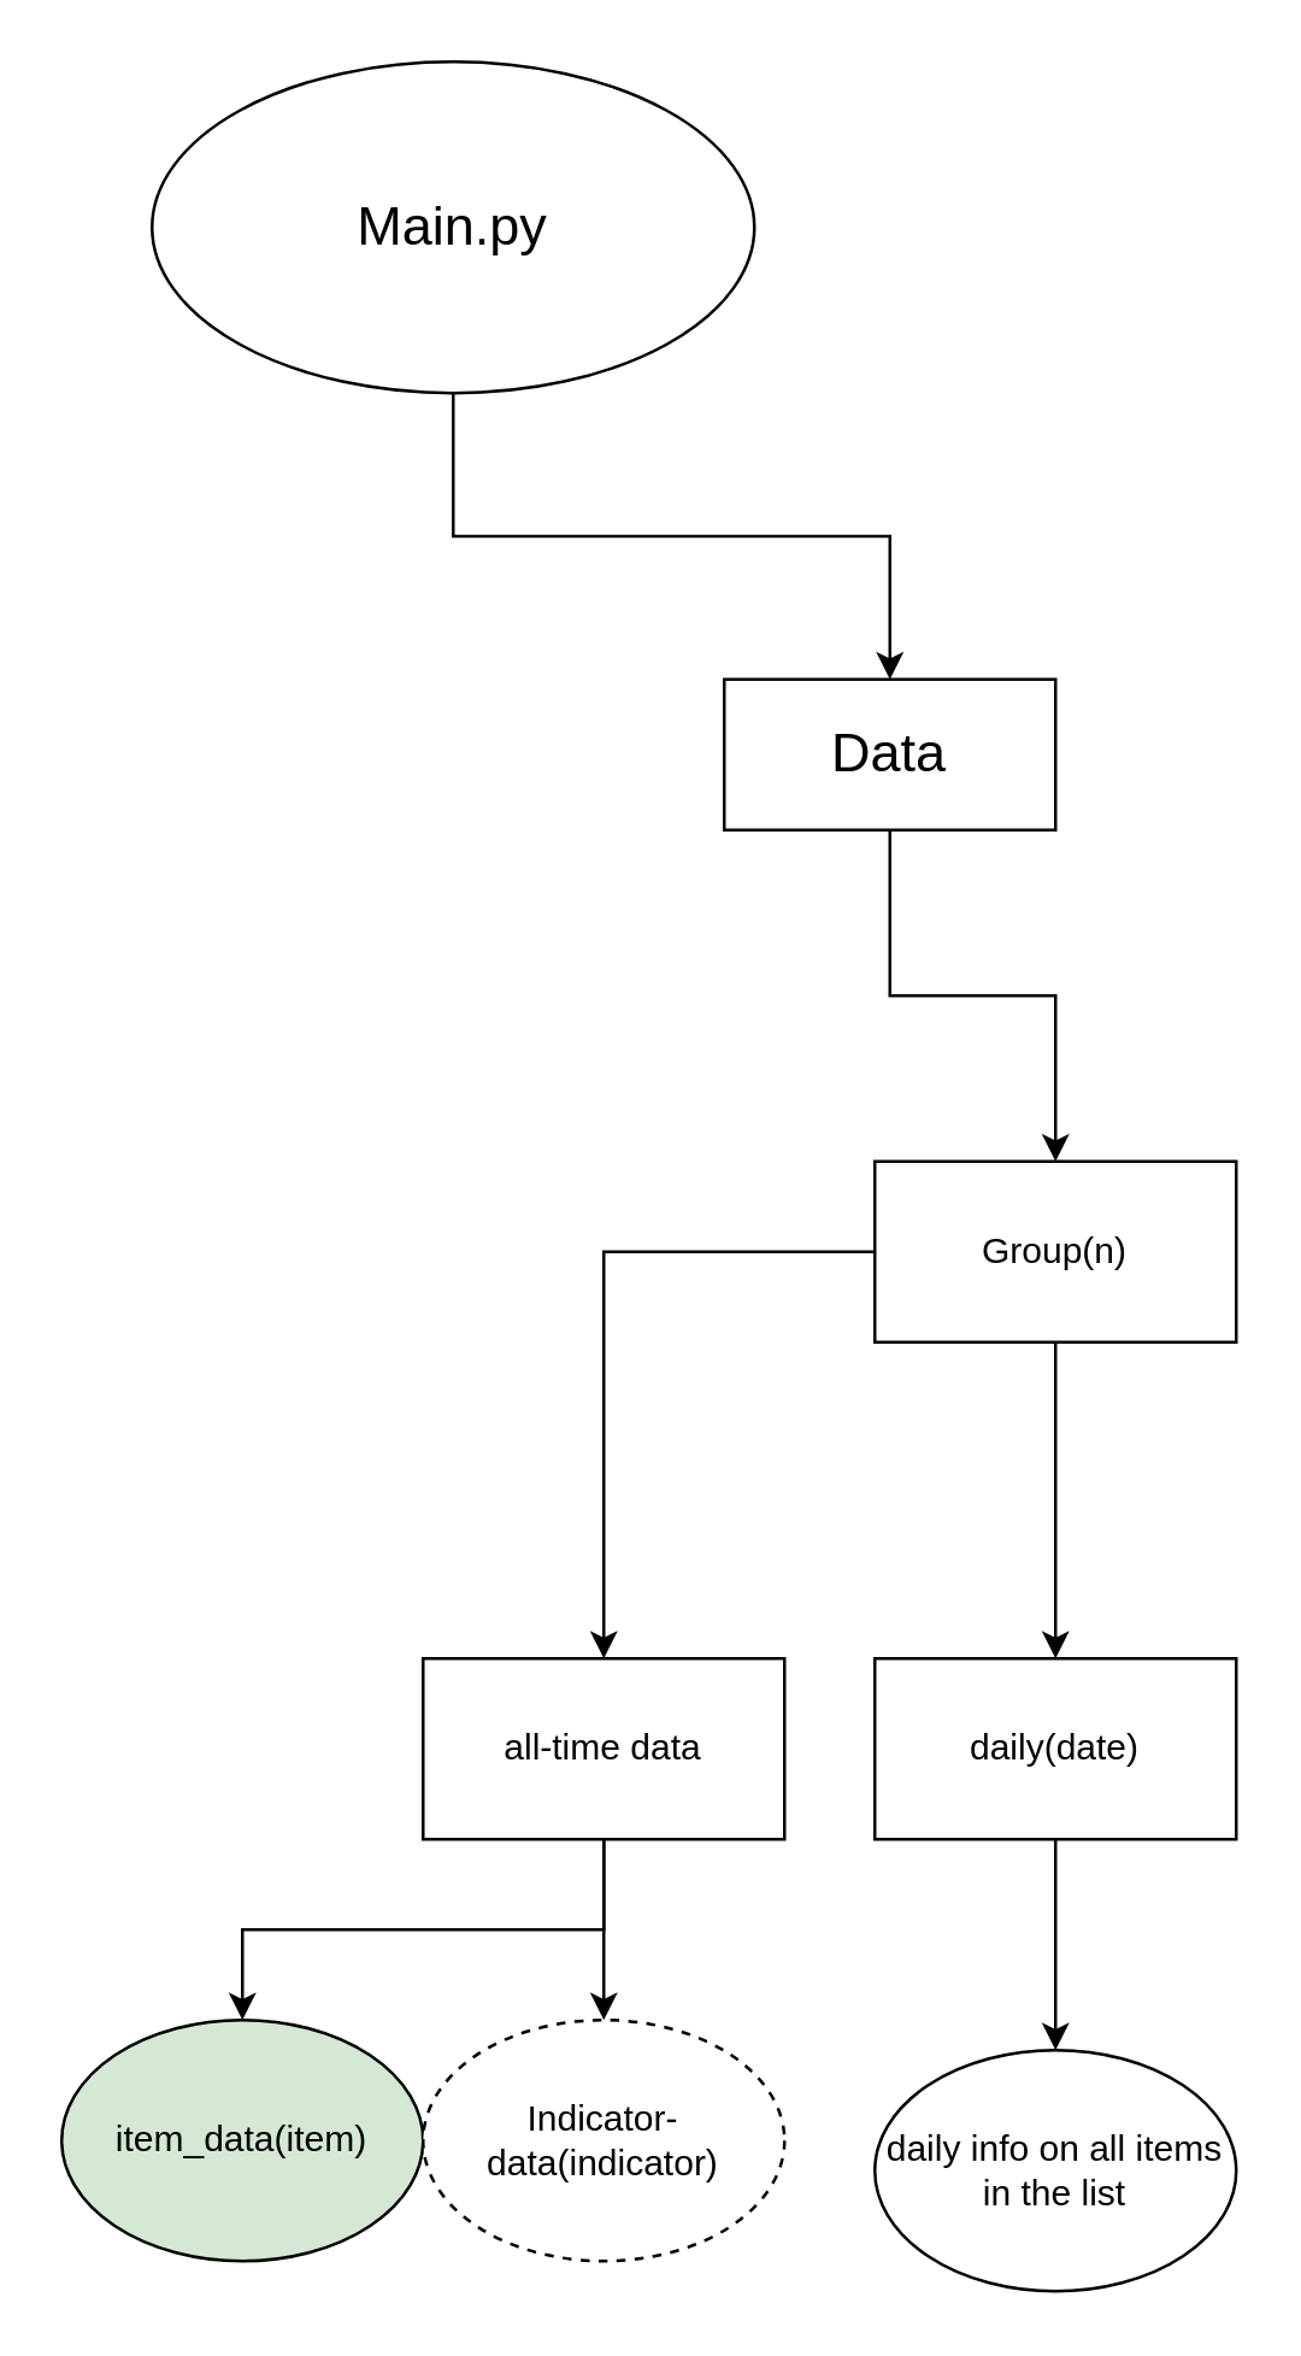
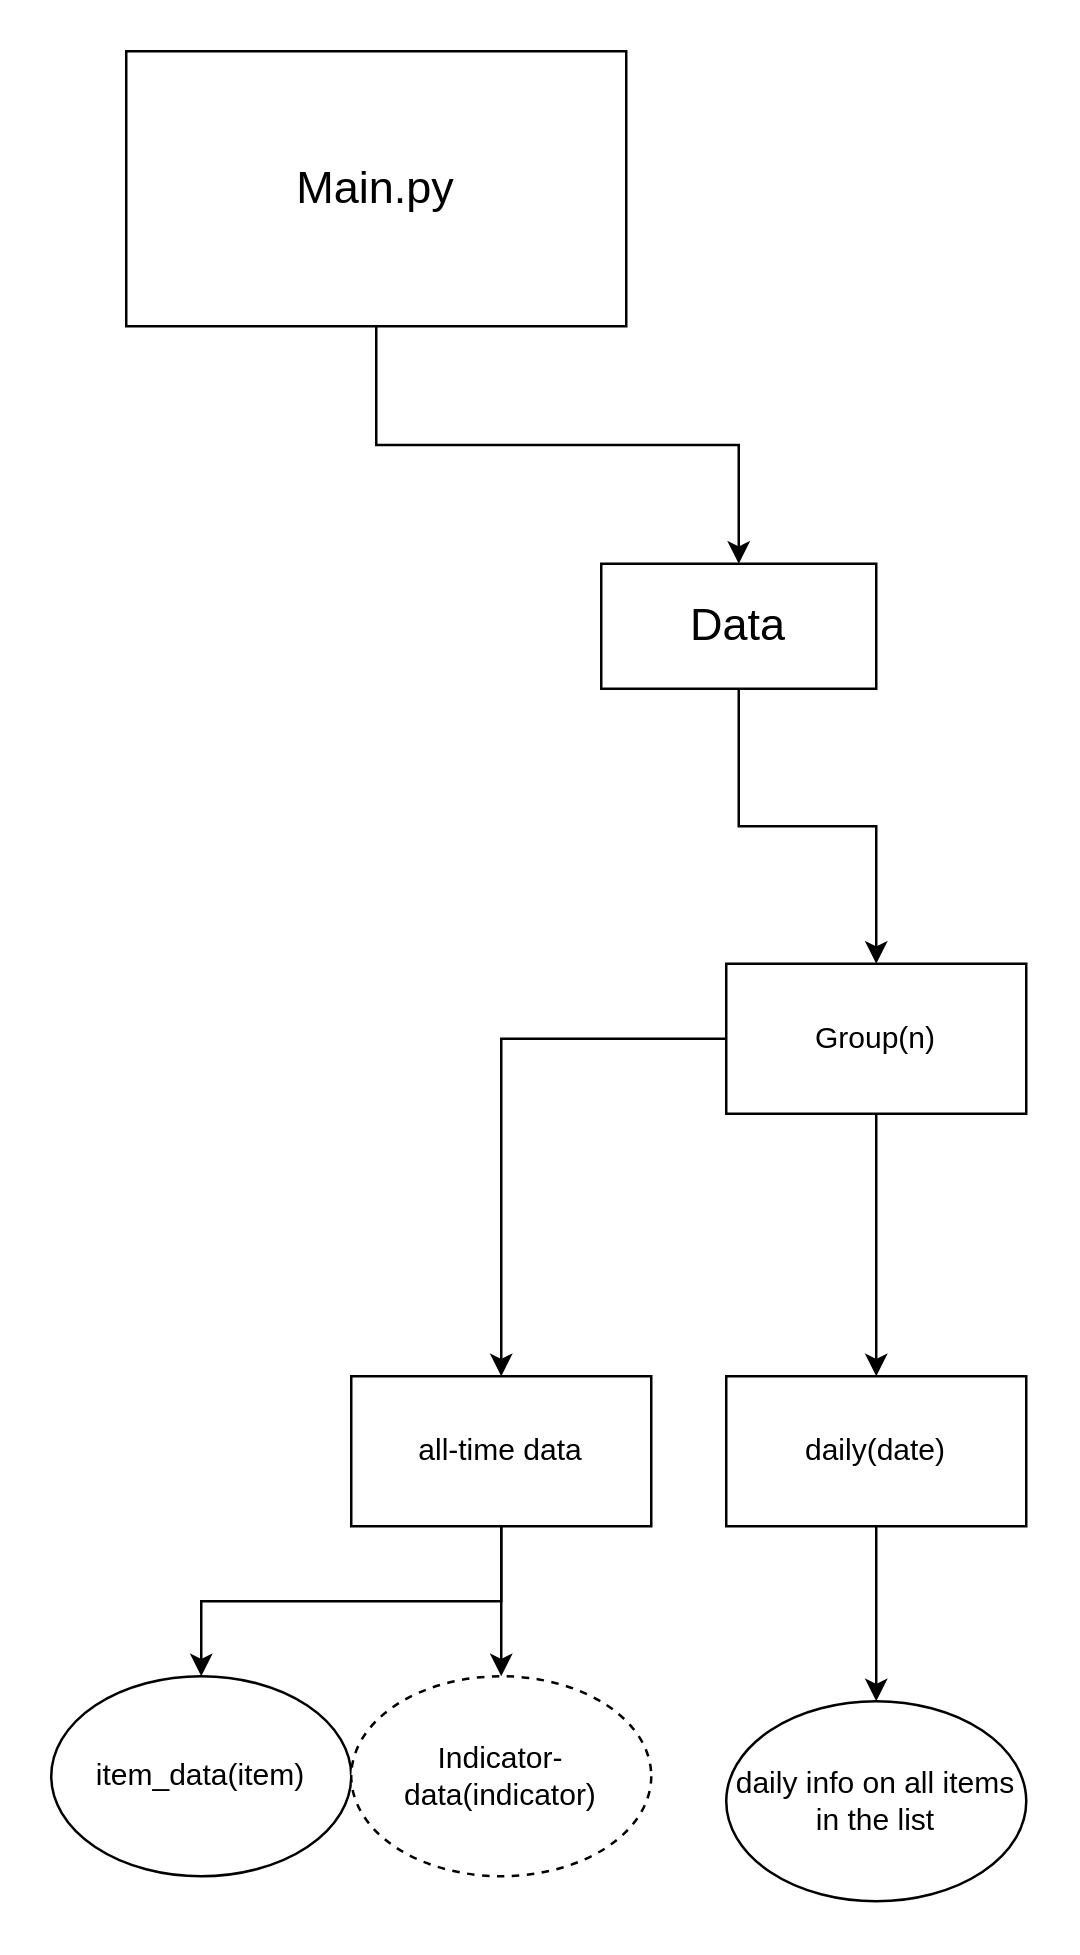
- <mxCell id="3" value="&lt;font style=&quot;font-size: 18px&quot;&gt;Main.py&lt;/font&gt;" style="ellipse;whiteSpace=wrap;html=1;" vertex="1" parent="1"><mxGeometry x="50" y="20" width="200" height="110" as="geometry" /></mxCell>
+ <mxCell id="3" value="&lt;font style=&quot;font-size: 18px&quot;&gt;Main.py&lt;/font&gt;" style="rounded=0;whiteSpace=wrap;html=1;" vertex="1" parent="1"><mxGeometry x="50" y="20" width="200" height="110" as="geometry" /></mxCell>
- <mxCell id="11" value="item_data(item)" style="ellipse;whiteSpace=wrap;html=1;rounded=0;fillColor=#d5e8d4;" vertex="1" parent="1"><mxGeometry x="20" y="670" width="120" height="80" as="geometry" /></mxCell>
+ <mxCell id="11" value="item_data(item)" style="ellipse;whiteSpace=wrap;html=1;rounded=0;" vertex="1" parent="1"><mxGeometry x="20" y="670" width="120" height="80" as="geometry" /></mxCell>
